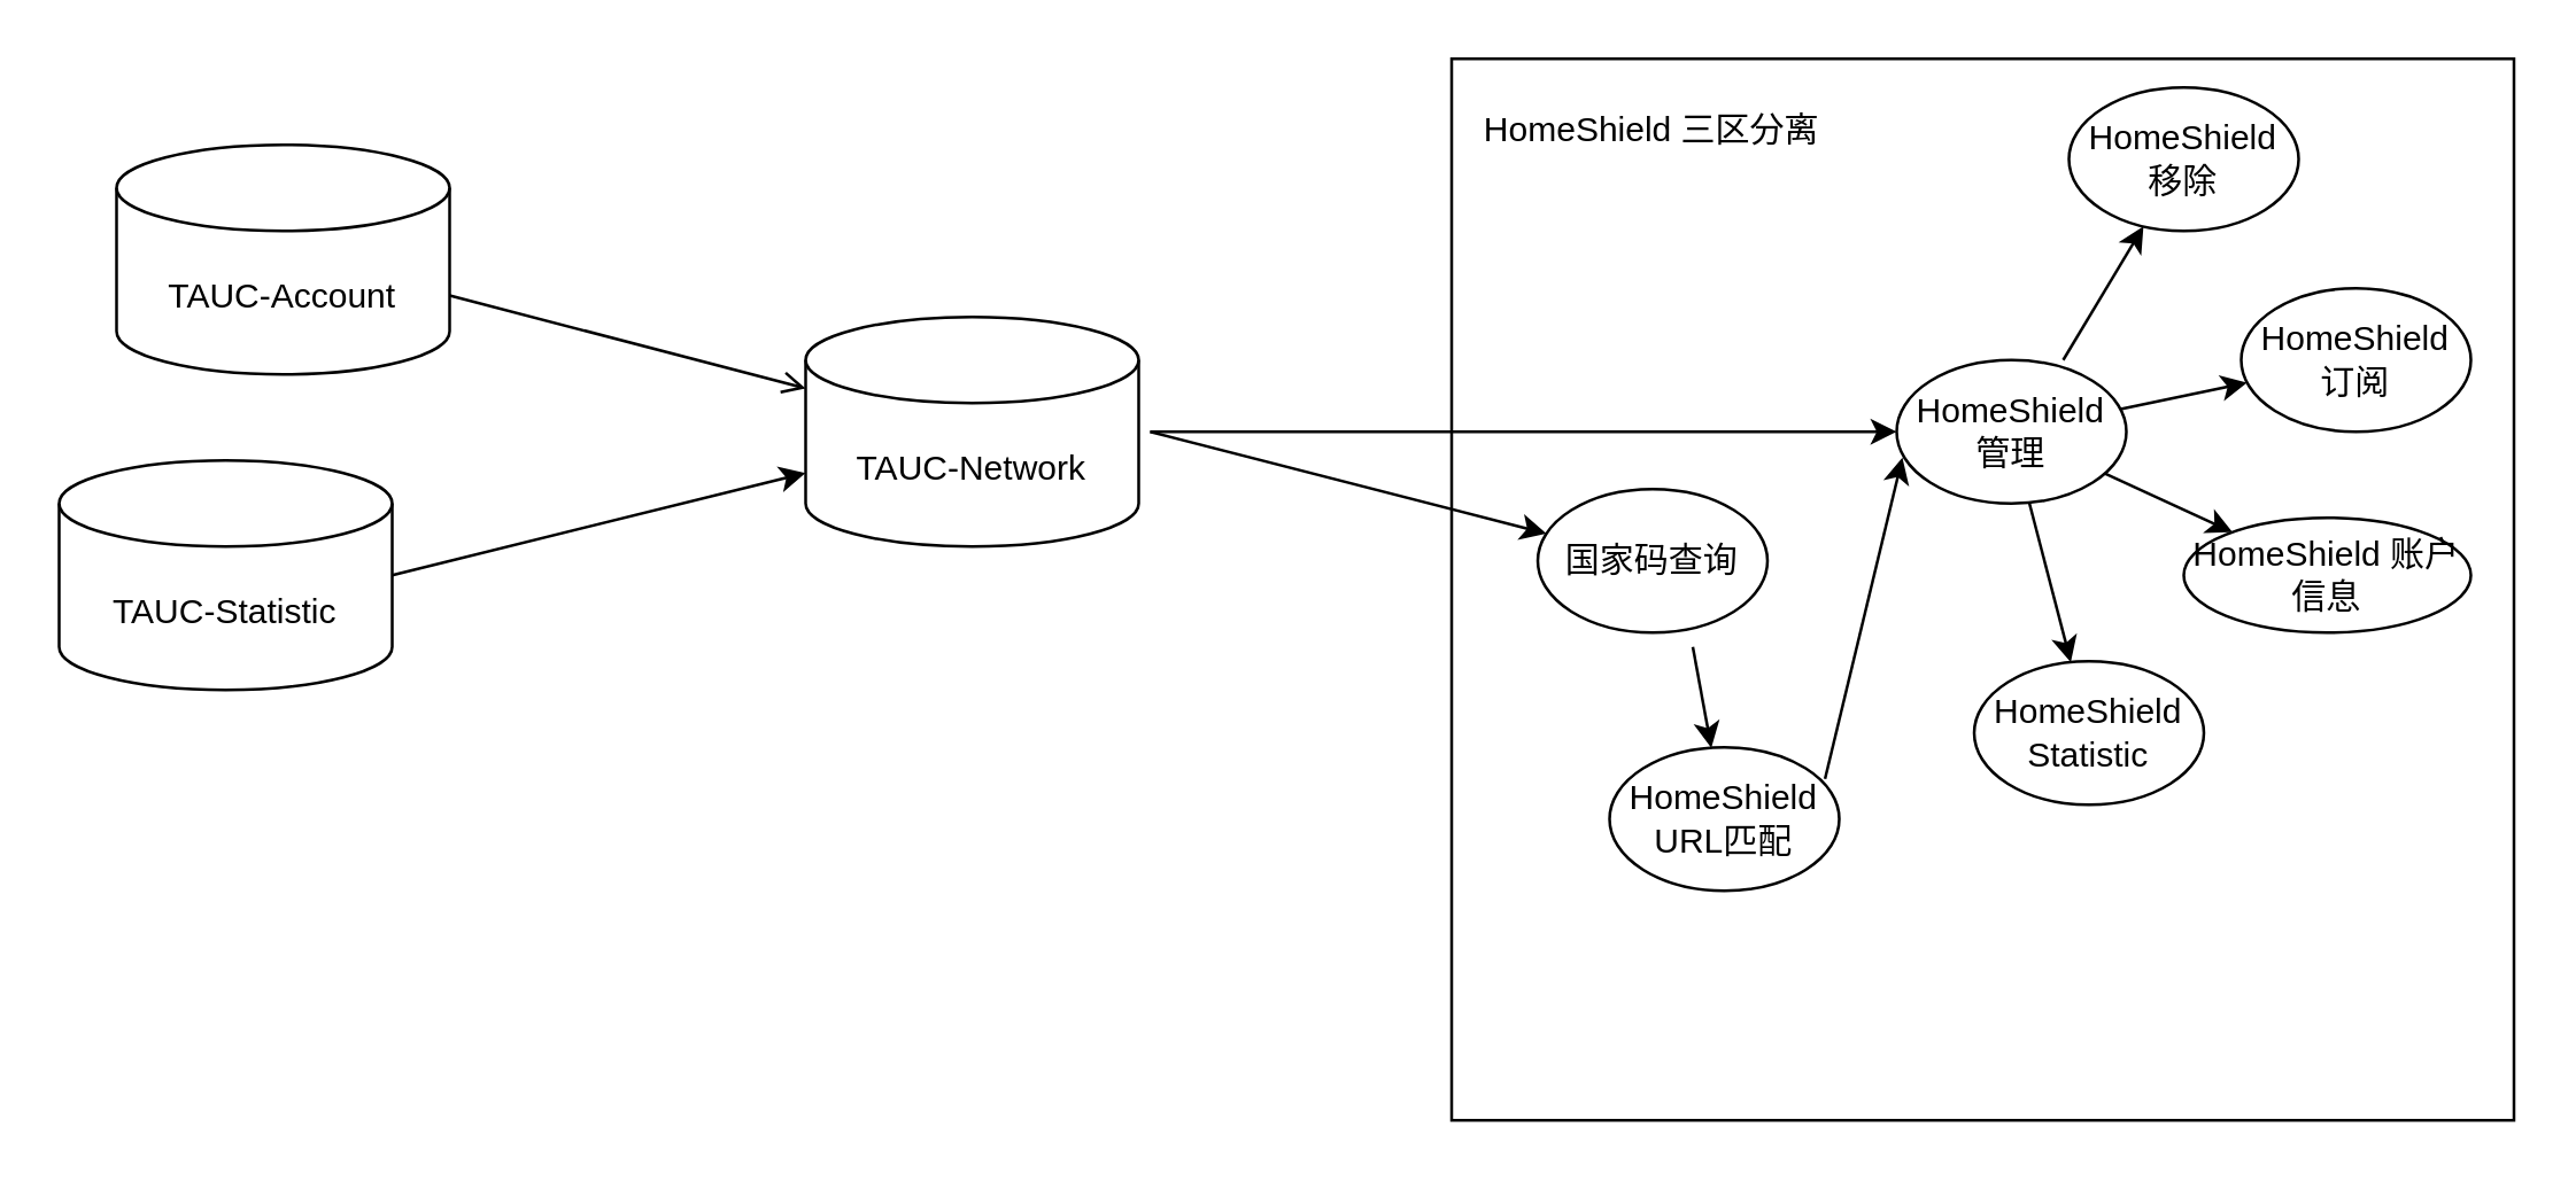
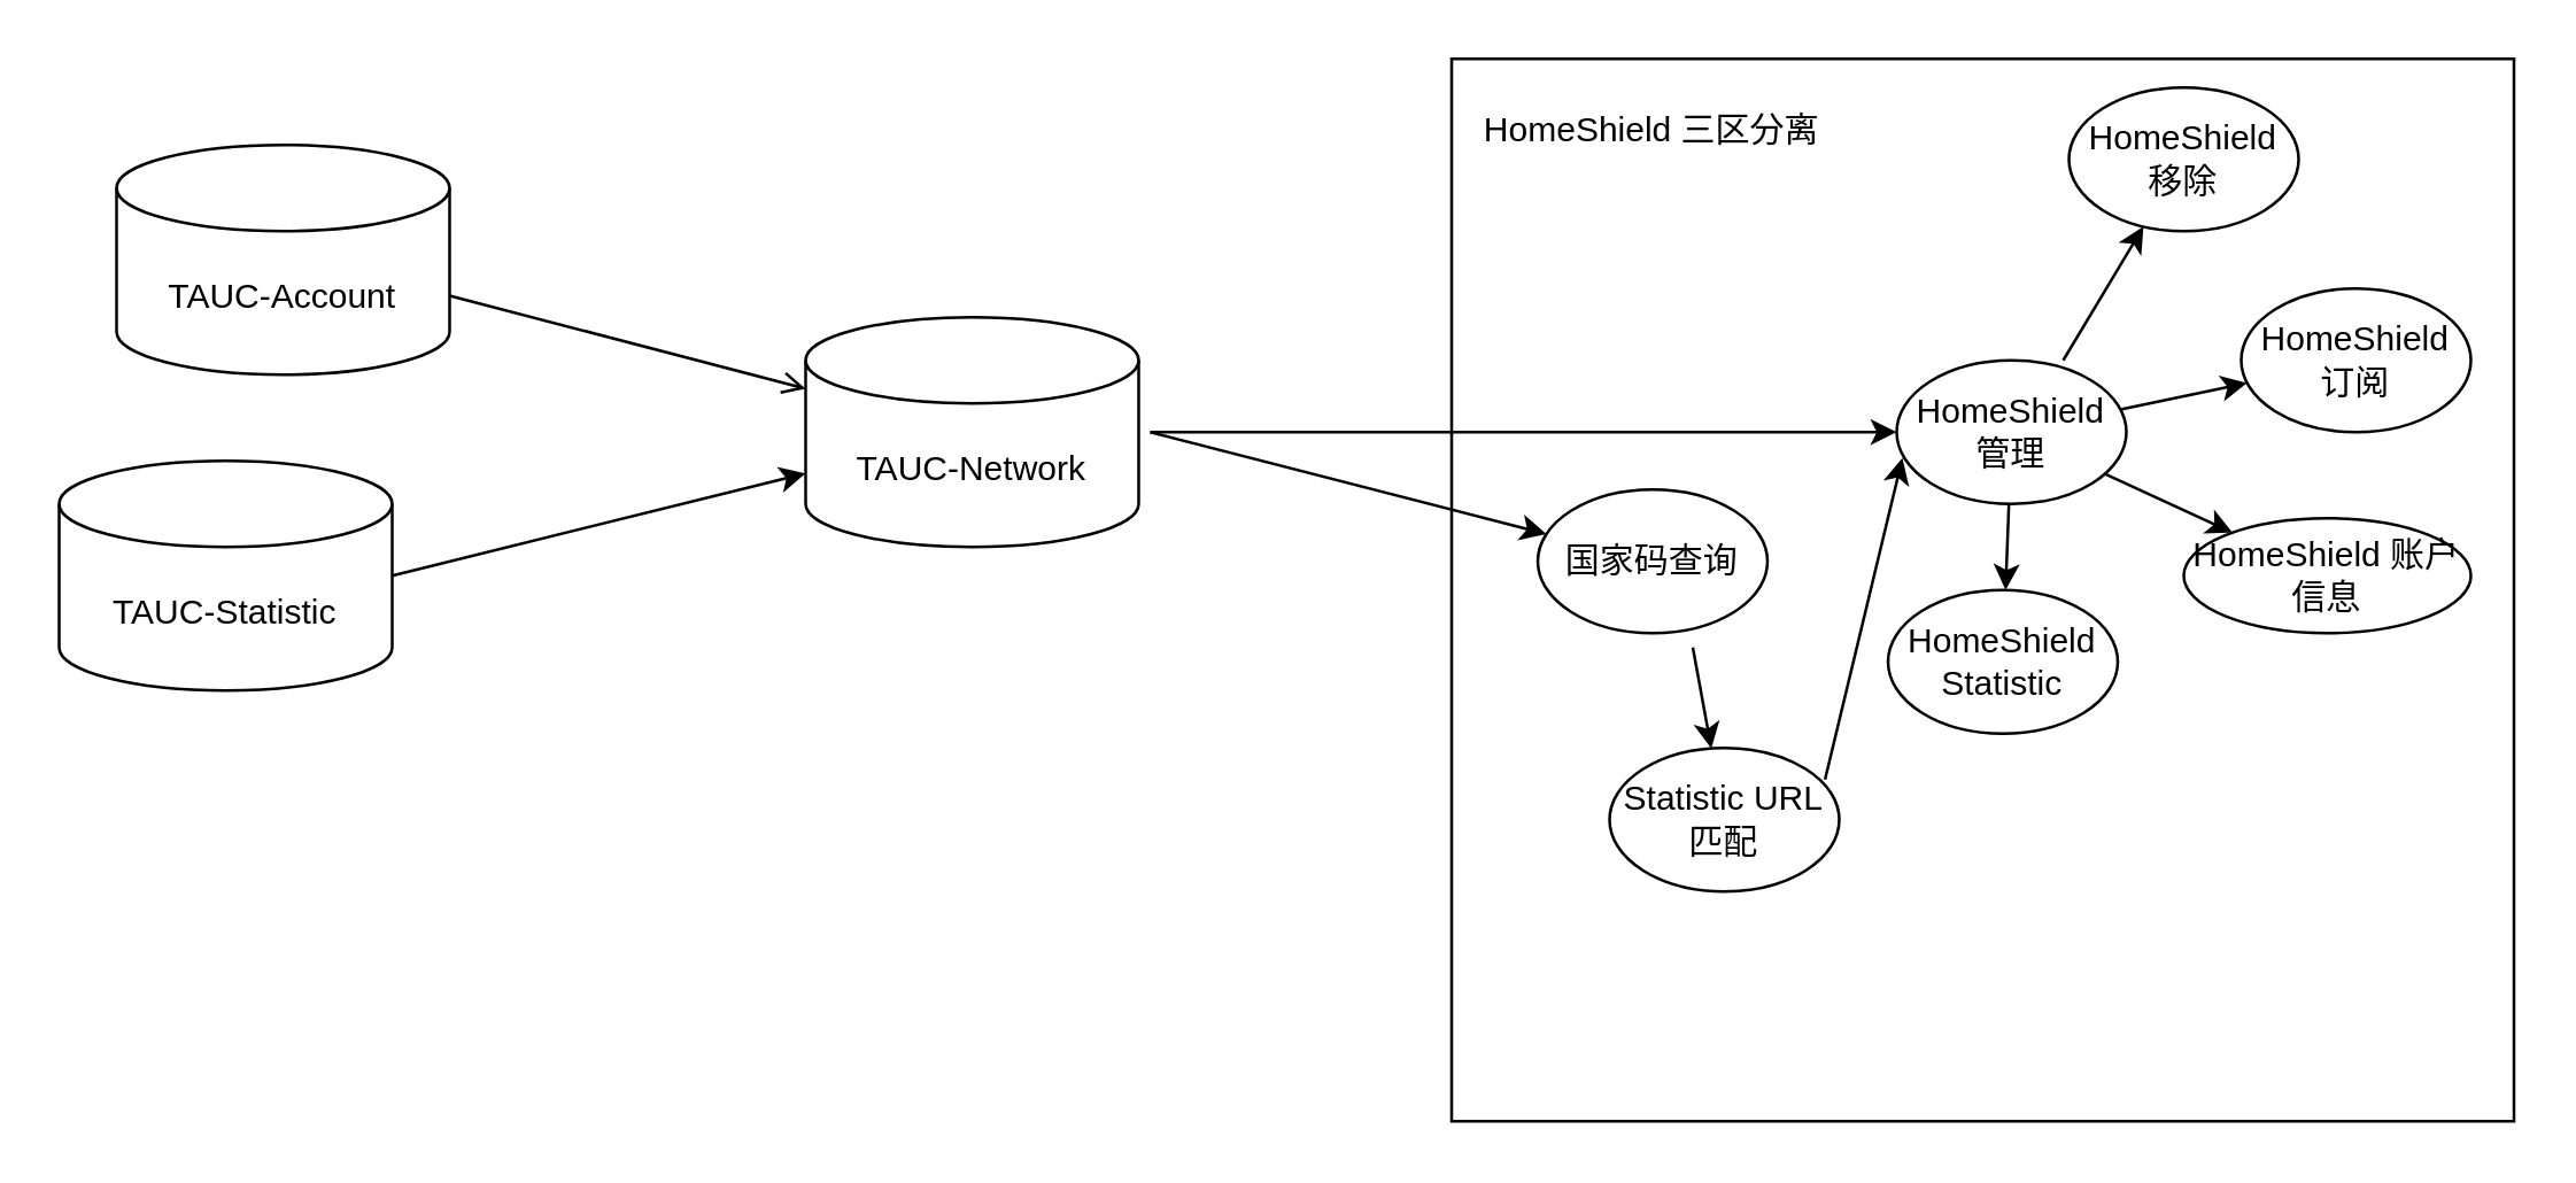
- <mxCell id="19" value="HomeShield Statistic" style="ellipse;whiteSpace=wrap;html=1;" vertex="1" parent="1"><mxGeometry x="687" y="230" width="80" height="50" as="geometry" /></mxCell>
+ <mxCell id="19" value="HomeShield Statistic" style="ellipse;whiteSpace=wrap;html=1;" vertex="1" parent="1"><mxGeometry x="657" y="205" width="80" height="50" as="geometry" /></mxCell>
- <mxCell id="10" value="HomeShield URL匹配" style="ellipse;whiteSpace=wrap;html=1;" vertex="1" parent="1"><mxGeometry x="560" y="260" width="80" height="50" as="geometry" /></mxCell>
+ <mxCell id="10" value="Statistic URL匹配" style="ellipse;whiteSpace=wrap;html=1;" vertex="1" parent="1"><mxGeometry x="560" y="260" width="80" height="50" as="geometry" /></mxCell>
